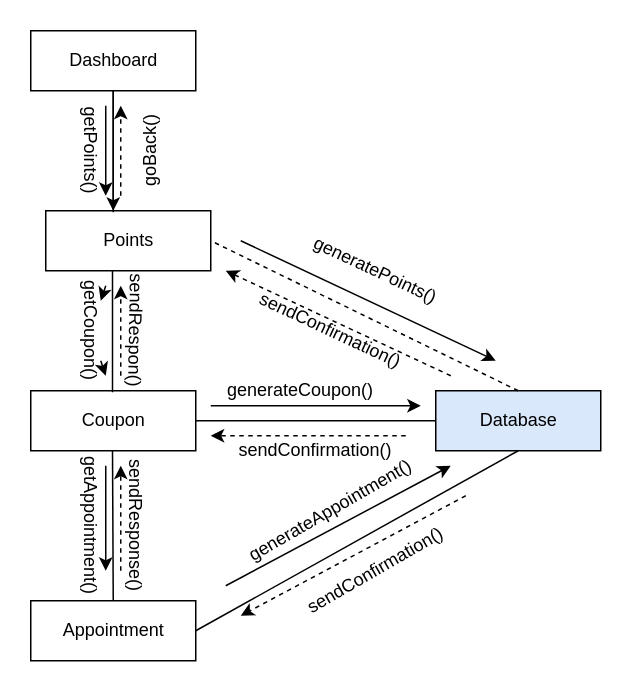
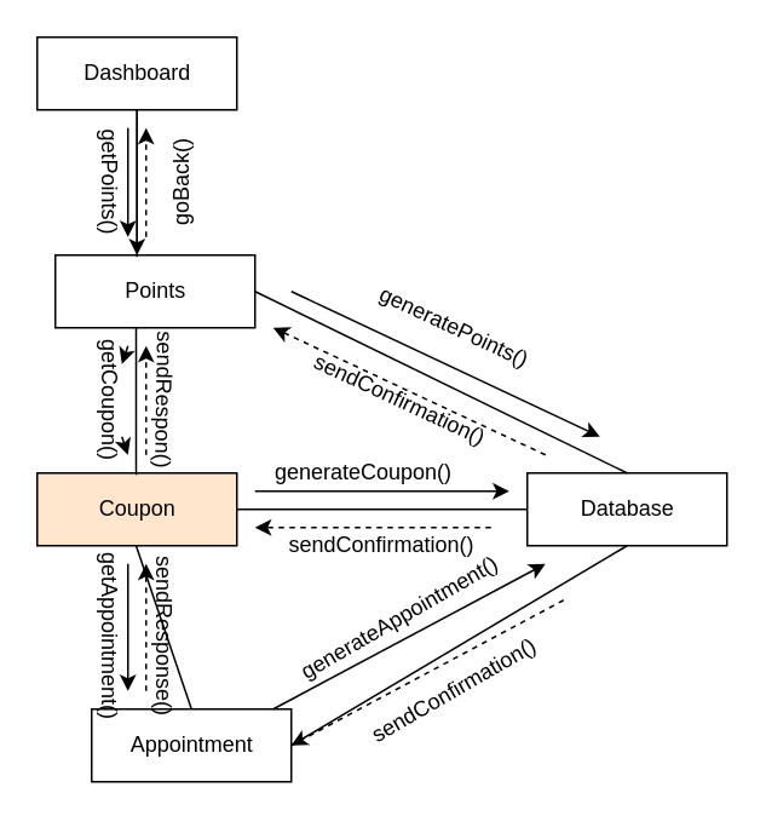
- <mxCell id="9" value="" style="endArrow=none;html=1;exitX=0.5;exitY=0;exitDx=0;exitDy=0;entryX=1;entryY=0.5;entryDx=0;entryDy=0;dashed=1;" edge="1" parent="1" source="7" target="4"><mxGeometry width="50" height="50" relative="1" as="geometry"><mxPoint x="130" y="290" as="sourcePoint" /><mxPoint x="130" y="170" as="targetPoint" /></mxGeometry></mxCell>
+ <mxCell id="9" value="" style="endArrow=none;html=1;exitX=0.5;exitY=0;exitDx=0;exitDy=0;entryX=1;entryY=0.5;entryDx=0;entryDy=0;" edge="1" parent="1" source="7" target="4"><mxGeometry width="50" height="50" relative="1" as="geometry"><mxPoint x="130" y="290" as="sourcePoint" /><mxPoint x="130" y="170" as="targetPoint" /></mxGeometry></mxCell>
- <mxCell id="5" value="Coupon" style="html=1;" vertex="1" parent="1"><mxGeometry x="20" y="260" width="110" height="40" as="geometry" /></mxCell>
+ <mxCell id="5" value="Coupon" style="html=1;fillColor=#ffe6cc;" vertex="1" parent="1"><mxGeometry x="20" y="260" width="110" height="40" as="geometry" /></mxCell>
- <mxCell id="7" value="Database" style="html=1;fillColor=#dae8fc;" vertex="1" parent="1"><mxGeometry x="290" y="260" width="110" height="40" as="geometry" /></mxCell>
+ <mxCell id="7" value="Database" style="html=1;" vertex="1" parent="1"><mxGeometry x="290" y="260" width="110" height="40" as="geometry" /></mxCell>
- <mxCell id="6" value="Appointment" style="html=1;" vertex="1" parent="1"><mxGeometry x="20" y="400" width="110" height="40" as="geometry" /></mxCell>
+ <mxCell id="6" value="Appointment" style="html=1;" vertex="1" parent="1"><mxGeometry x="50" y="390" width="110" height="40" as="geometry" /></mxCell>
